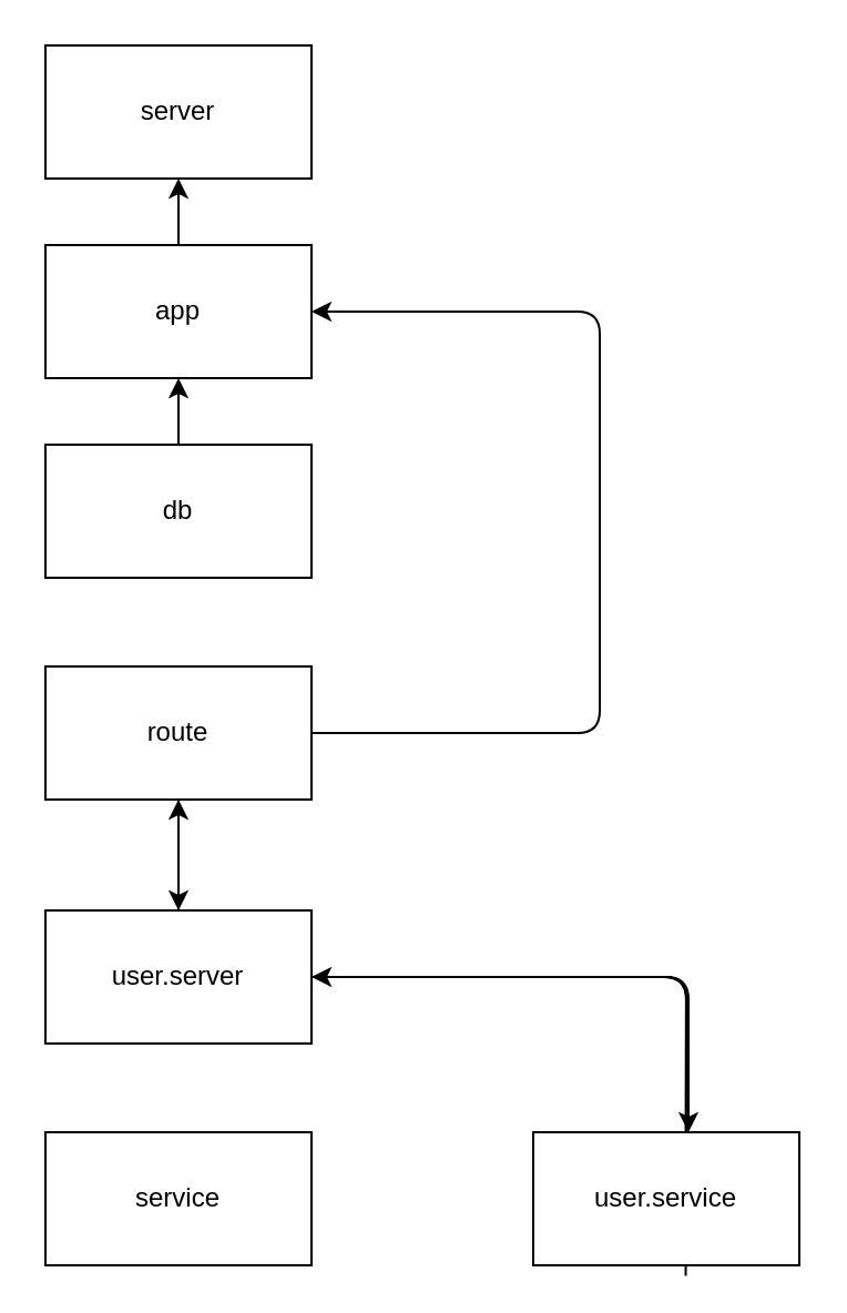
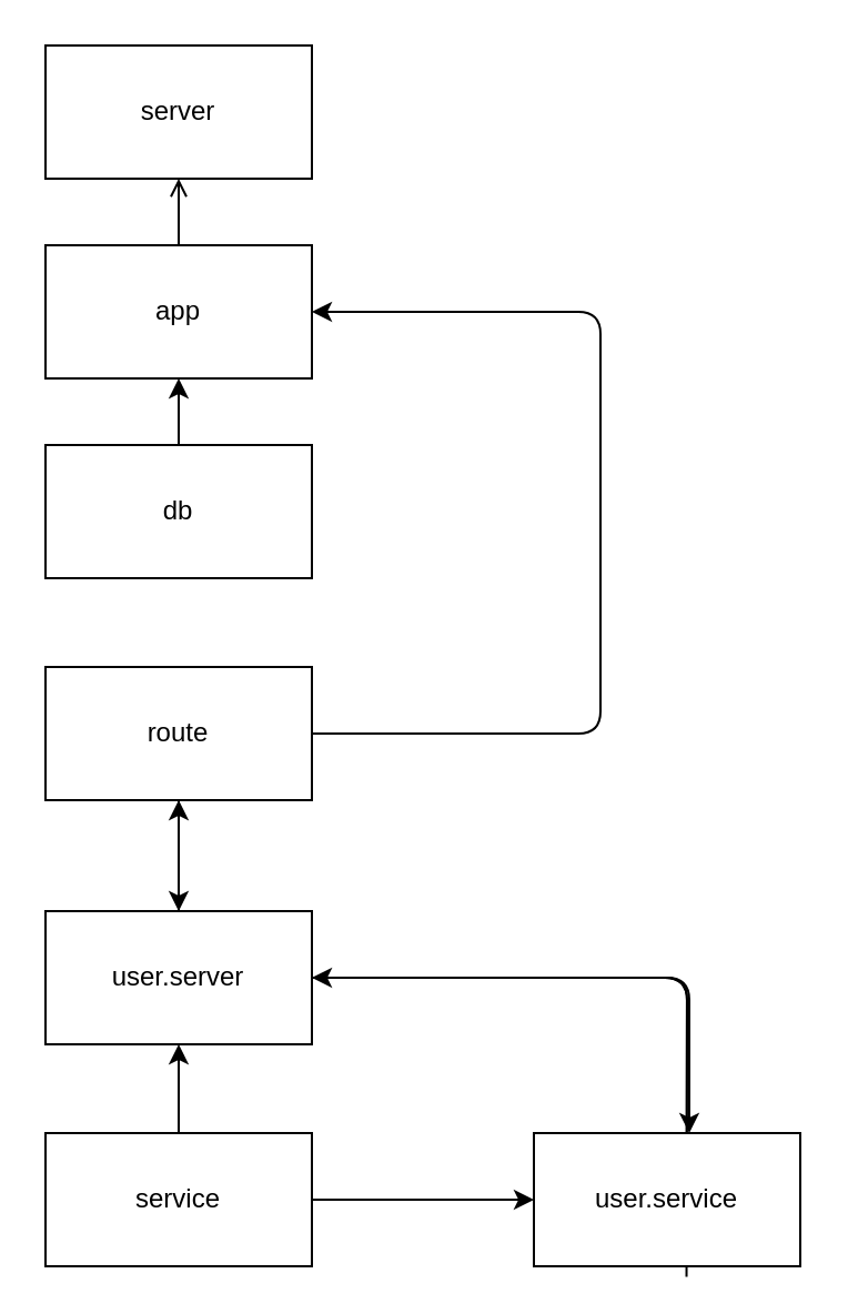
- <mxCell id="3" style="edgeStyle=none;html=1;exitX=0.5;exitY=0;exitDx=0;exitDy=0;entryX=0.5;entryY=1;entryDx=0;entryDy=0;" parent="1" source="4" target="2" edge="1"><mxGeometry relative="1" as="geometry" /></mxCell>
+ <mxCell id="3" style="edgeStyle=none;html=1;exitX=0.5;exitY=0;exitDx=0;exitDy=0;entryX=0.5;entryY=1;entryDx=0;entryDy=0;endArrow=open;" parent="1" source="4" target="2" edge="1"><mxGeometry relative="1" as="geometry" /></mxCell>
+ <mxCell id="5" style="edgeStyle=none;html=1;entryX=0.5;entryY=1;entryDx=0;entryDy=0;" parent="1" source="7" target="13" edge="1"><mxGeometry relative="1" as="geometry" /></mxCell>
+ <mxCell id="6" style="edgeStyle=none;html=1;entryX=0;entryY=0.5;entryDx=0;entryDy=0;" edge="1" parent="1" source="7" target="18"><mxGeometry relative="1" as="geometry"><mxPoint x="200" y="540" as="targetPoint" /></mxGeometry></mxCell>
